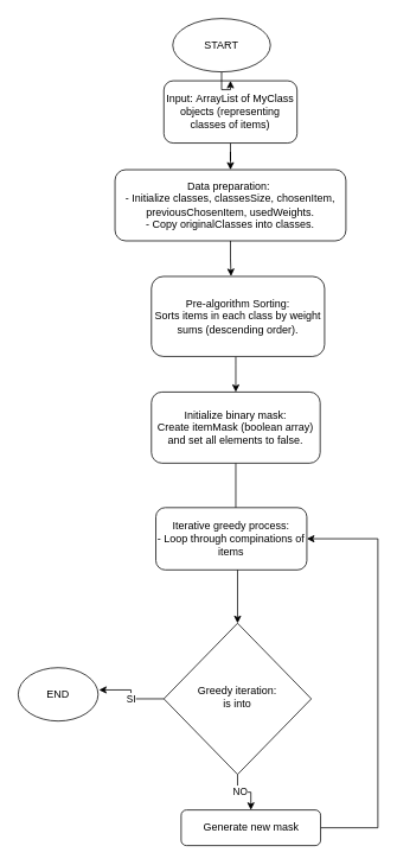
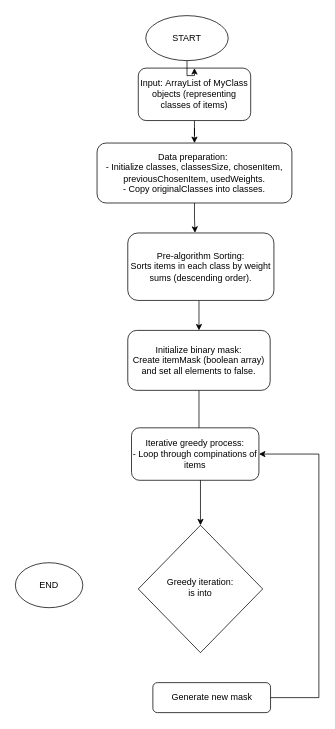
- <mxCell id="10" style="edgeStyle=orthogonalEdgeStyle;rounded=0;orthogonalLoop=1;jettySize=auto;html=1;entryX=1.011;entryY=0.417;entryDx=0;entryDy=0;entryPerimeter=0;" edge="1" parent="1" source="14" target="18"><mxGeometry relative="1" as="geometry"><mxPoint x="-48" y="695" as="targetPoint" /></mxGeometry></mxCell>
- <mxCell id="11" value="SI" style="edgeLabel;html=1;align=center;verticalAlign=middle;resizable=0;points=[];" vertex="1" connectable="0" parent="10"><mxGeometry x="-0.078" y="1" relative="1" as="geometry"><mxPoint as="offset" /></mxGeometry></mxCell>
- <mxCell id="12" style="edgeStyle=orthogonalEdgeStyle;rounded=0;orthogonalLoop=1;jettySize=auto;html=1;entryX=0.5;entryY=0;entryDx=0;entryDy=0;" edge="1" parent="1" source="14" target="20"><mxGeometry relative="1" as="geometry" /></mxCell>
- <mxCell id="13" value="NO" style="edgeLabel;html=1;align=center;verticalAlign=middle;resizable=0;points=[];" vertex="1" connectable="0" parent="12"><mxGeometry x="-0.343" y="2" relative="1" as="geometry"><mxPoint as="offset" /></mxGeometry></mxCell>
